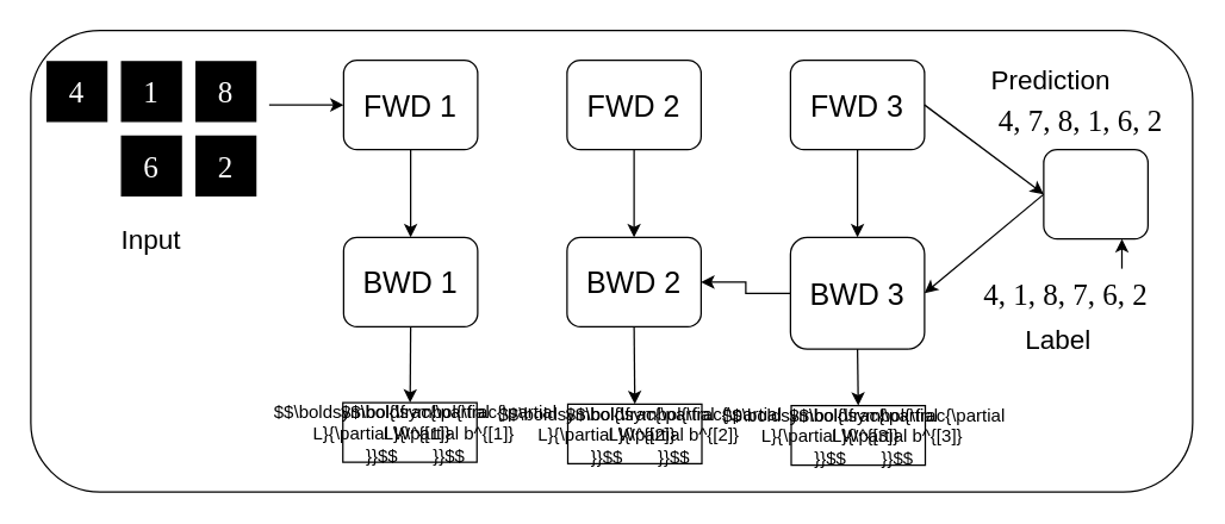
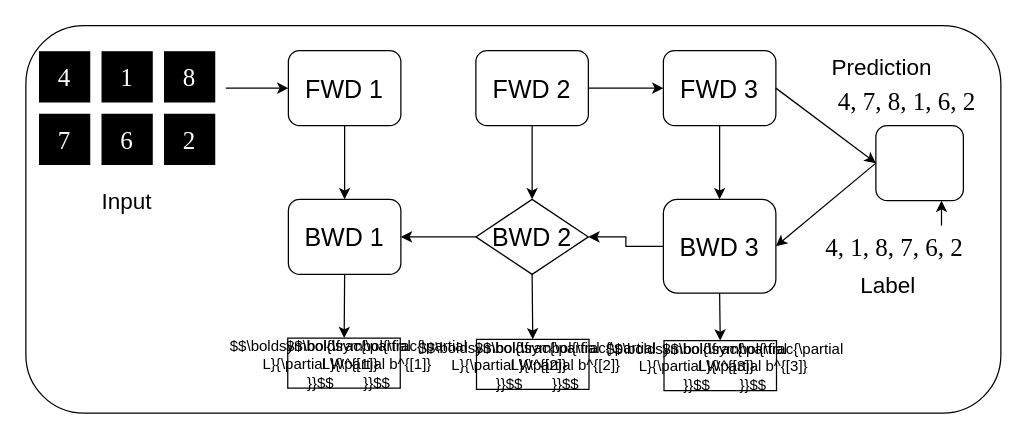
+ <mxCell id="6" style="edgeStyle=orthogonalEdgeStyle;rounded=0;orthogonalLoop=1;jettySize=auto;html=1;exitX=1;exitY=0.5;exitDx=0;exitDy=0;entryX=0;entryY=0.5;entryDx=0;entryDy=0;" parent="1" source="8" target="10" edge="1"><mxGeometry relative="1" as="geometry" /></mxCell>
+ <mxCell id="27" value="7" style="rounded=0;whiteSpace=wrap;html=1;fontSize=20;fontFamily=Comic Sans MS;fillColor=#000000;fontColor=#ffffff;" parent="23" vertex="1"><mxGeometry y="50" width="40" height="40" as="geometry" /></mxCell>
+ <mxCell id="13" style="edgeStyle=orthogonalEdgeStyle;rounded=0;orthogonalLoop=1;jettySize=auto;html=1;exitX=0;exitY=0.5;exitDx=0;exitDy=0;" parent="1" source="14" target="15" edge="1"><mxGeometry relative="1" as="geometry" /></mxCell>
- <mxCell id="14" value="&lt;font style=&quot;font-size: 20px;&quot;&gt;BWD 2&lt;/font&gt;" style="rounded=1;whiteSpace=wrap;html=1;fontFamily=Helvetica;" parent="1" vertex="1"><mxGeometry x="380" y="159" width="90" height="60" as="geometry" /></mxCell>
+ <mxCell id="14" value="&lt;font style=&quot;font-size: 20px;&quot;&gt;BWD 2&lt;/font&gt;" style="rhombus;whiteSpace=wrap;html=1;fontFamily=Helvetica;" parent="1" vertex="1"><mxGeometry x="380" y="159" width="90" height="60" as="geometry" /></mxCell>
